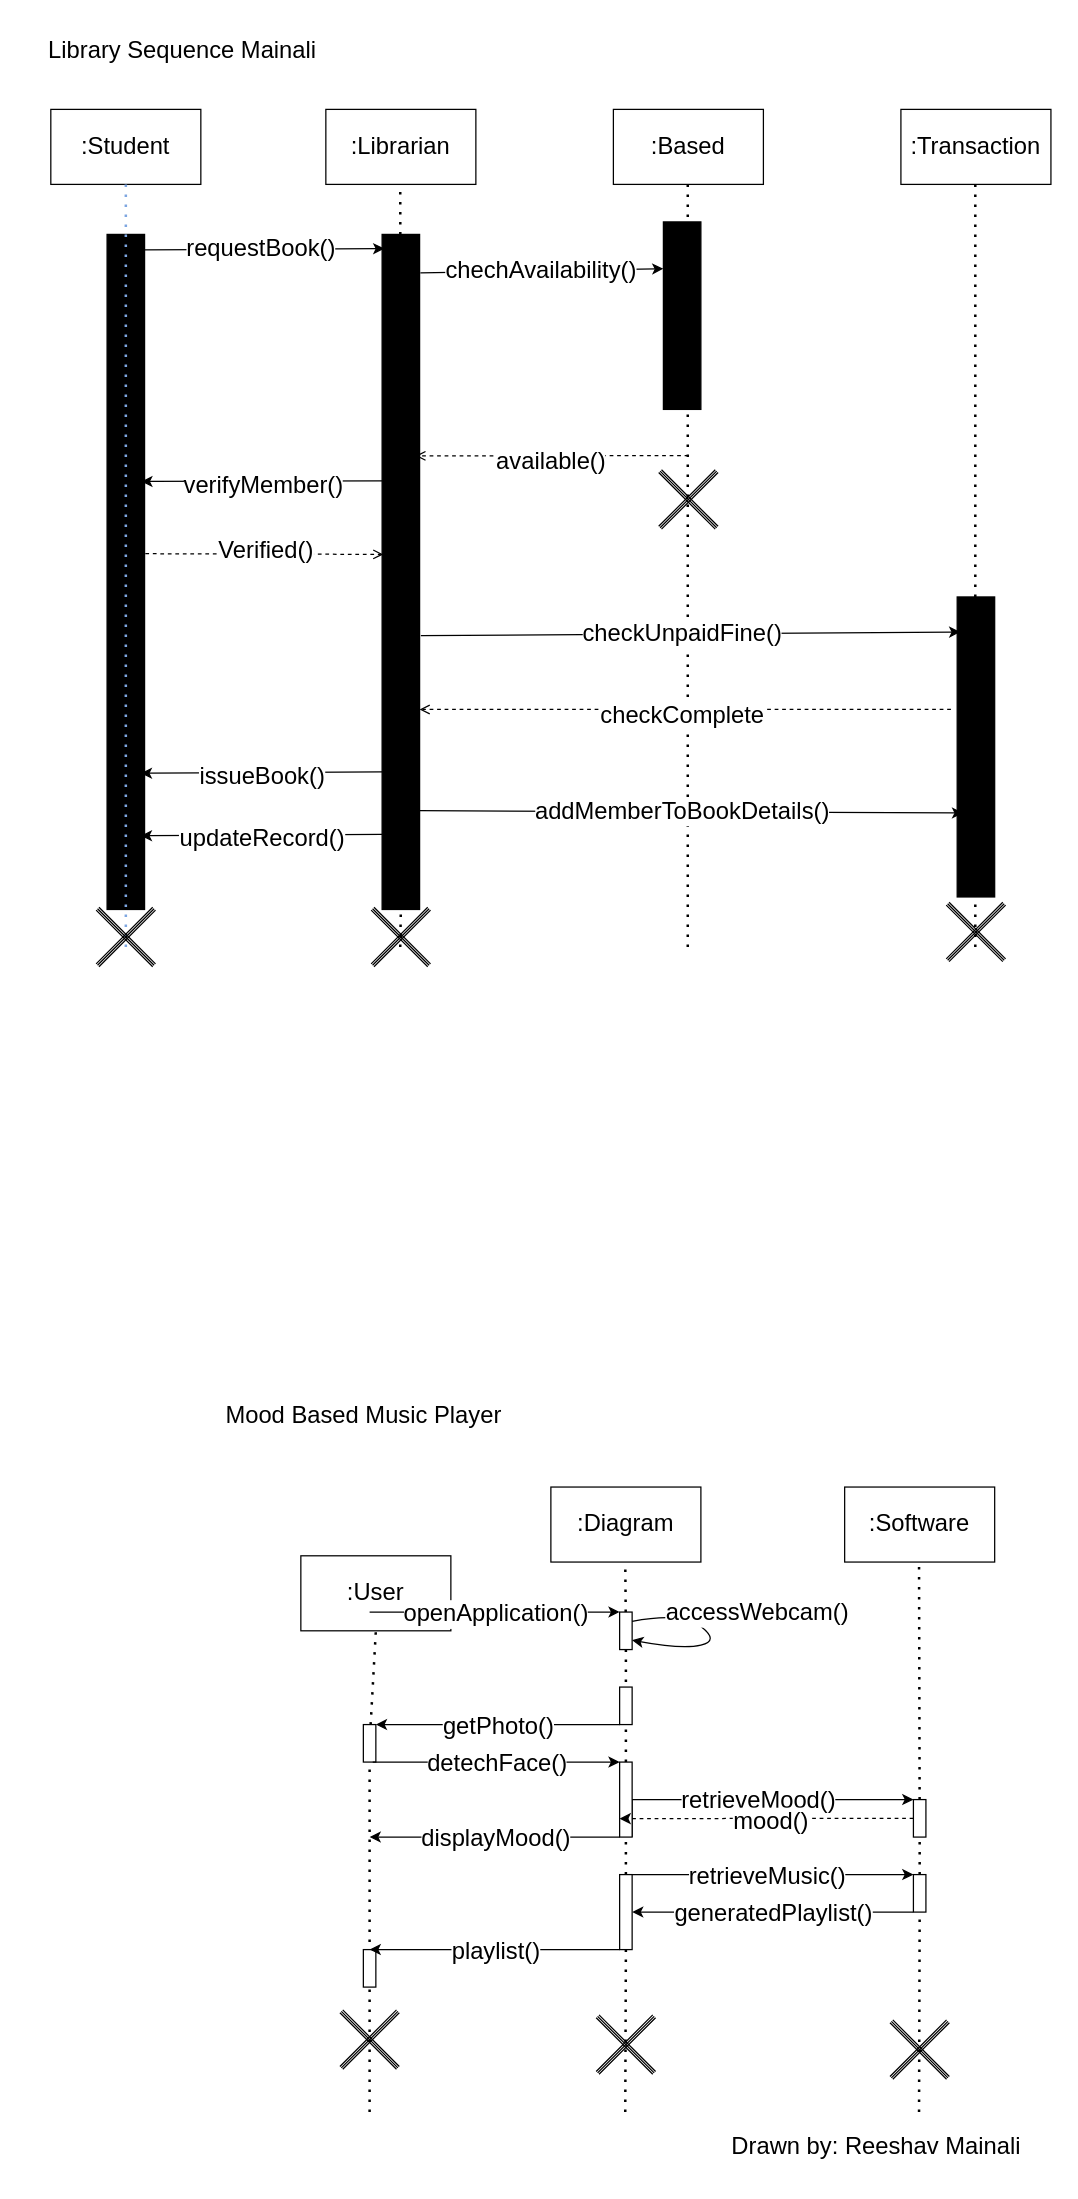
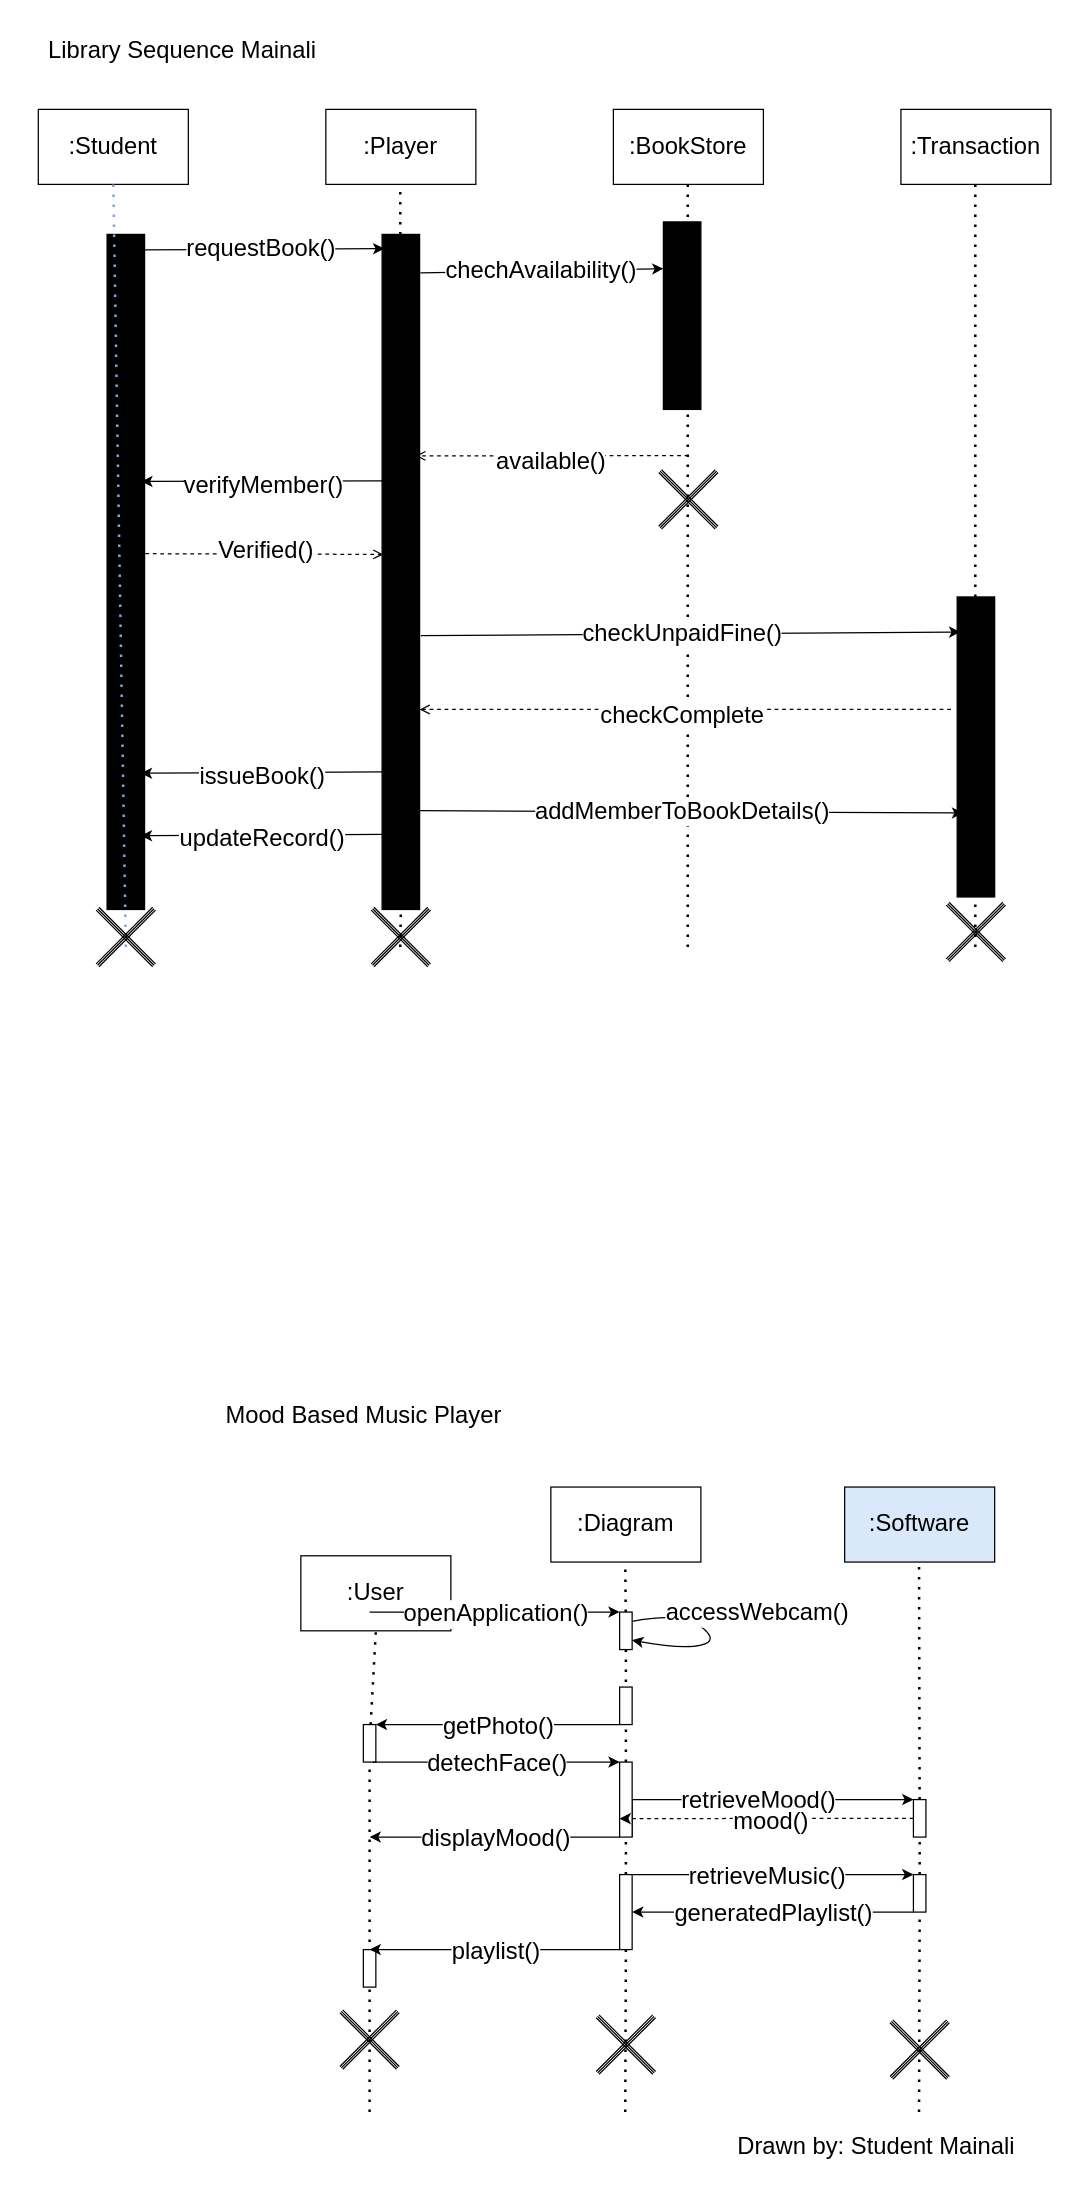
- <mxCell id="4" value="&lt;font style=&quot;font-size: 19px;&quot;&gt;:Student&lt;/font&gt;" style="rounded=0;whiteSpace=wrap;html=1;fontSize=19;" parent="1" vertex="1"><mxGeometry x="40" y="87" width="120" height="60" as="geometry" /></mxCell>
+ <mxCell id="4" value="&lt;font style=&quot;font-size: 19px;&quot;&gt;:Student&lt;/font&gt;" style="rounded=0;whiteSpace=wrap;html=1;fontSize=19;" parent="1" vertex="1"><mxGeometry x="30" y="87" width="120" height="60" as="geometry" /></mxCell>
- <mxCell id="5" value="&lt;font style=&quot;font-size: 19px;&quot;&gt;:Librarian&lt;/font&gt;" style="rounded=0;whiteSpace=wrap;html=1;fontSize=19;" parent="1" vertex="1"><mxGeometry x="260" y="87" width="120" height="60" as="geometry" /></mxCell>
+ <mxCell id="5" value="&lt;font style=&quot;font-size: 19px;&quot;&gt;:Player&lt;/font&gt;" style="rounded=0;whiteSpace=wrap;html=1;fontSize=19;" parent="1" vertex="1"><mxGeometry x="260" y="87" width="120" height="60" as="geometry" /></mxCell>
- <mxCell id="6" value="&lt;font style=&quot;font-size: 19px;&quot;&gt;:Based&lt;/font&gt;" style="rounded=0;whiteSpace=wrap;html=1;fontSize=19;" parent="1" vertex="1"><mxGeometry x="490" y="87" width="120" height="60" as="geometry" /></mxCell>
+ <mxCell id="6" value="&lt;font style=&quot;font-size: 19px;&quot;&gt;:BookStore&lt;/font&gt;" style="rounded=0;whiteSpace=wrap;html=1;fontSize=19;" parent="1" vertex="1"><mxGeometry x="490" y="87" width="120" height="60" as="geometry" /></mxCell>
- <mxCell id="33" value="&lt;font style=&quot;font-size: 19px;&quot;&gt;:Software&lt;/font&gt;" style="rounded=0;whiteSpace=wrap;html=1;fontSize=19;" parent="1" vertex="1"><mxGeometry x="675" y="1189" width="120" height="60" as="geometry" /></mxCell>
+ <mxCell id="33" value="&lt;font style=&quot;font-size: 19px;&quot;&gt;:Software&lt;/font&gt;" style="rounded=0;whiteSpace=wrap;html=1;fontSize=19;fillColor=#dae8fc;" parent="1" vertex="1"><mxGeometry x="675" y="1189" width="120" height="60" as="geometry" /></mxCell>
- <mxCell id="91" value="&lt;font style=&quot;font-size: 19px;&quot;&gt;Drawn by: Reeshav Mainali&lt;/font&gt;" style="text;html=1;align=center;verticalAlign=middle;resizable=0;points=[];autosize=1;strokeColor=none;fillColor=none;fontSize=19;" parent="1" vertex="1"><mxGeometry x="575" y="1697" width="250" height="40" as="geometry" /></mxCell>
+ <mxCell id="91" value="&lt;font style=&quot;font-size: 19px;&quot;&gt;Drawn by: Student Mainali&lt;/font&gt;" style="text;html=1;align=center;verticalAlign=middle;resizable=0;points=[];autosize=1;strokeColor=none;fillColor=none;fontSize=19;" parent="1" vertex="1"><mxGeometry x="575" y="1697" width="250" height="40" as="geometry" /></mxCell>
